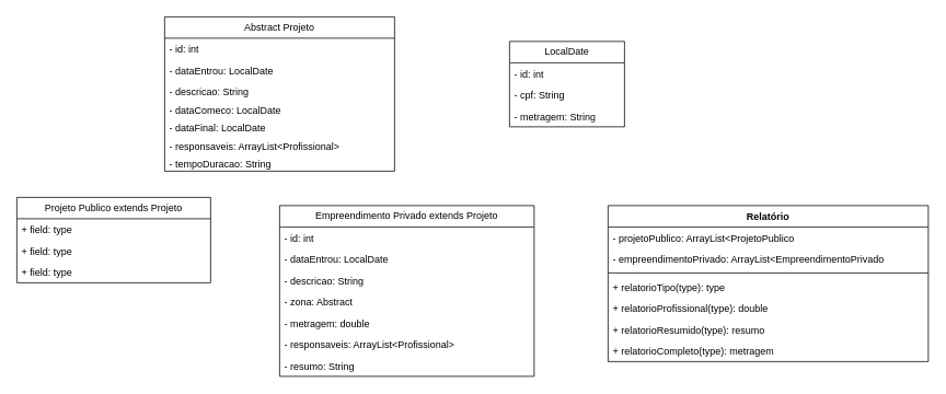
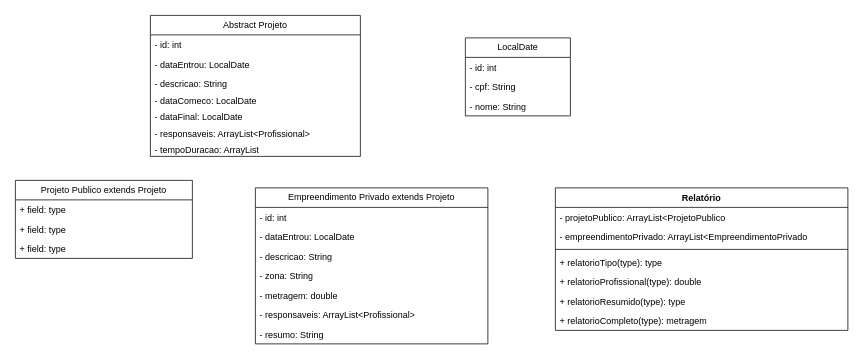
- <mxCell id="5" value="- metragem: String" style="text;strokeColor=none;fillColor=none;align=left;verticalAlign=top;spacingLeft=4;spacingRight=4;overflow=hidden;rotatable=0;points=[[0,0.5],[1,0.5]];portConstraint=eastwest;whiteSpace=wrap;html=1;" parent="2" vertex="1"><mxGeometry y="78" width="140" height="26" as="geometry" /></mxCell>
+ <mxCell id="5" value="- nome: String" style="text;strokeColor=none;fillColor=none;align=left;verticalAlign=top;spacingLeft=4;spacingRight=4;overflow=hidden;rotatable=0;points=[[0,0.5],[1,0.5]];portConstraint=eastwest;whiteSpace=wrap;html=1;" parent="2" vertex="1"><mxGeometry y="78" width="140" height="26" as="geometry" /></mxCell>
- <mxCell id="13" value="- tempoDuracao: String" style="text;strokeColor=none;fillColor=none;align=left;verticalAlign=top;spacingLeft=4;spacingRight=4;overflow=hidden;rotatable=0;points=[[0,0.5],[1,0.5]];portConstraint=eastwest;whiteSpace=wrap;html=1;" parent="6" vertex="1"><mxGeometry y="166" width="280" height="22" as="geometry" /></mxCell>
+ <mxCell id="13" value="- tempoDuracao: ArrayList" style="text;strokeColor=none;fillColor=none;align=left;verticalAlign=top;spacingLeft=4;spacingRight=4;overflow=hidden;rotatable=0;points=[[0,0.5],[1,0.5]];portConstraint=eastwest;whiteSpace=wrap;html=1;" parent="6" vertex="1"><mxGeometry y="166" width="280" height="22" as="geometry" /></mxCell>
- <mxCell id="18" value="- zona: Abstract" style="text;strokeColor=none;fillColor=none;align=left;verticalAlign=top;spacingLeft=4;spacingRight=4;overflow=hidden;rotatable=0;points=[[0,0.5],[1,0.5]];portConstraint=eastwest;whiteSpace=wrap;html=1;" parent="14" vertex="1"><mxGeometry y="104" width="310" height="26" as="geometry" /></mxCell>
+ <mxCell id="18" value="- zona: String" style="text;strokeColor=none;fillColor=none;align=left;verticalAlign=top;spacingLeft=4;spacingRight=4;overflow=hidden;rotatable=0;points=[[0,0.5],[1,0.5]];portConstraint=eastwest;whiteSpace=wrap;html=1;" parent="14" vertex="1"><mxGeometry y="104" width="310" height="26" as="geometry" /></mxCell>
- <mxCell id="32" value="+ relatorioResumido(type): resumo" style="text;strokeColor=none;fillColor=none;align=left;verticalAlign=top;spacingLeft=4;spacingRight=4;overflow=hidden;rotatable=0;points=[[0,0.5],[1,0.5]];portConstraint=eastwest;whiteSpace=wrap;html=1;" vertex="1" parent="26"><mxGeometry y="138" width="390" height="26" as="geometry" /></mxCell>
+ <mxCell id="32" value="+ relatorioResumido(type): type" style="text;strokeColor=none;fillColor=none;align=left;verticalAlign=top;spacingLeft=4;spacingRight=4;overflow=hidden;rotatable=0;points=[[0,0.5],[1,0.5]];portConstraint=eastwest;whiteSpace=wrap;html=1;" vertex="1" parent="26"><mxGeometry y="138" width="390" height="26" as="geometry" /></mxCell>
